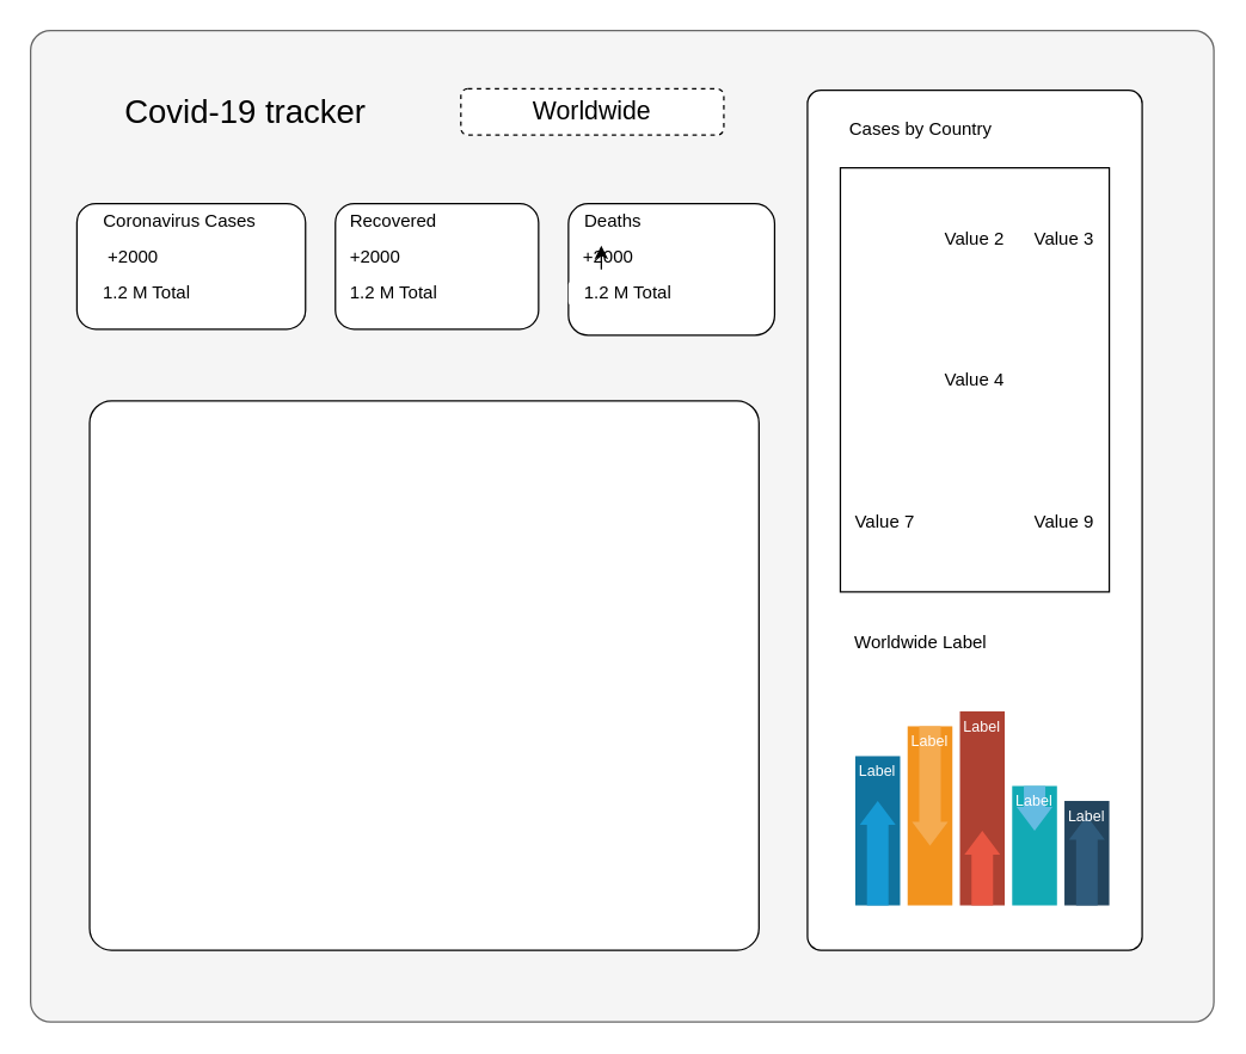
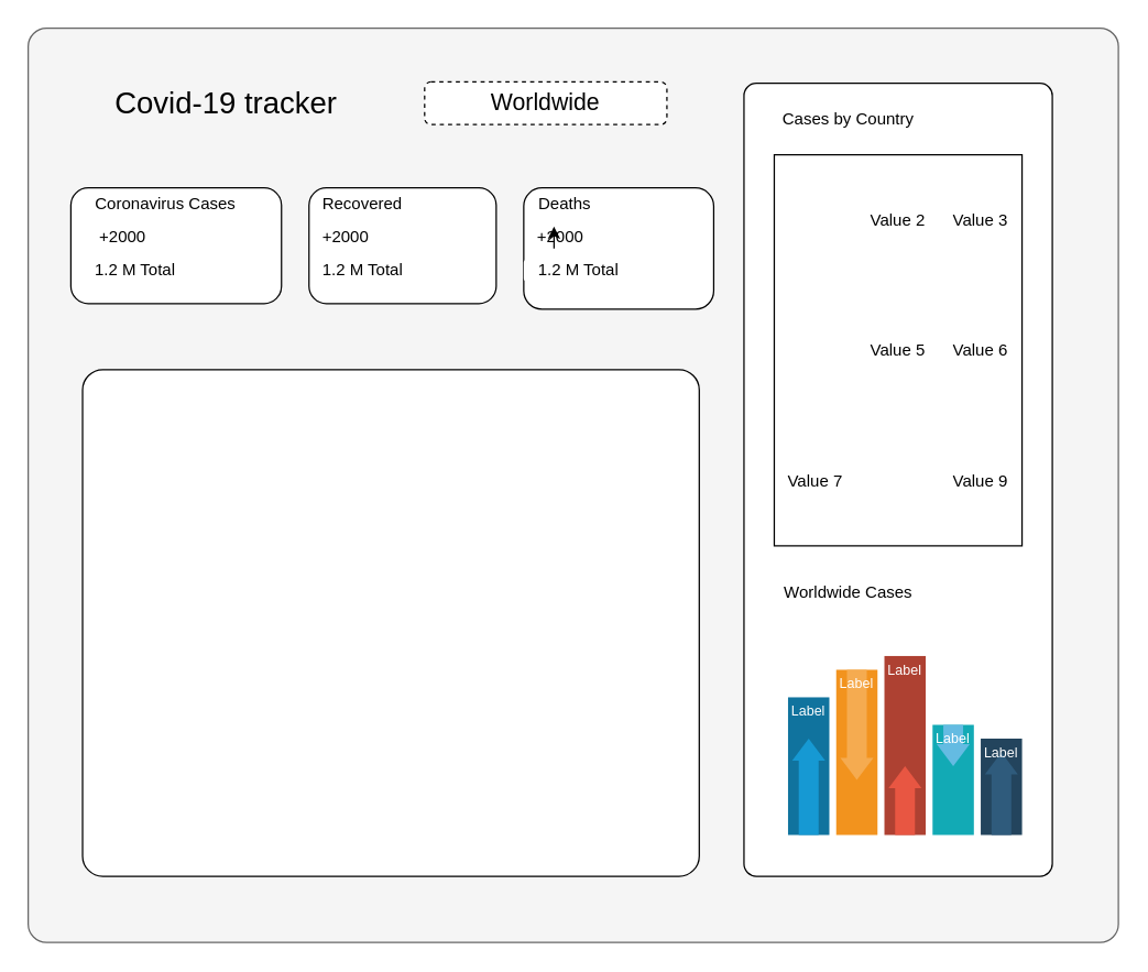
- <mxCell id="28" value="Value 4" style="shape=partialRectangle;html=1;whiteSpace=wrap;connectable=0;fillColor=none;top=0;left=0;bottom=0;right=0;overflow=hidden;" vertex="1" parent="27"><mxGeometry x="60" width="60" height="94" as="geometry" /></mxCell>
+ <mxCell id="28" value="Value 5" style="shape=partialRectangle;html=1;whiteSpace=wrap;connectable=0;fillColor=none;top=0;left=0;bottom=0;right=0;overflow=hidden;" vertex="1" parent="27"><mxGeometry x="60" width="60" height="94" as="geometry" /></mxCell>
+ <mxCell id="29" value="Value 6" style="shape=partialRectangle;html=1;whiteSpace=wrap;connectable=0;fillColor=none;top=0;left=0;bottom=0;right=0;overflow=hidden;" vertex="1" parent="27"><mxGeometry x="120" width="60" height="94" as="geometry" /></mxCell>
- <mxCell id="22" value="Worldwide Label" style="text;html=1;strokeColor=none;fillColor=none;align=center;verticalAlign=middle;whiteSpace=wrap;rounded=0;" vertex="1" parent="1"><mxGeometry x="548" y="420" width="136" height="20" as="geometry" /></mxCell>
+ <mxCell id="22" value="Worldwide Cases" style="text;html=1;strokeColor=none;fillColor=none;align=center;verticalAlign=middle;whiteSpace=wrap;rounded=0;" vertex="1" parent="1"><mxGeometry x="548" y="420" width="136" height="20" as="geometry" /></mxCell>
